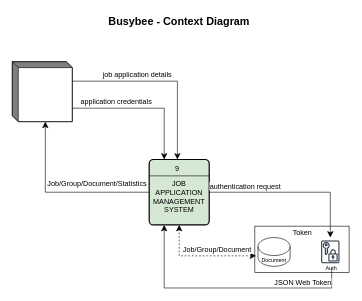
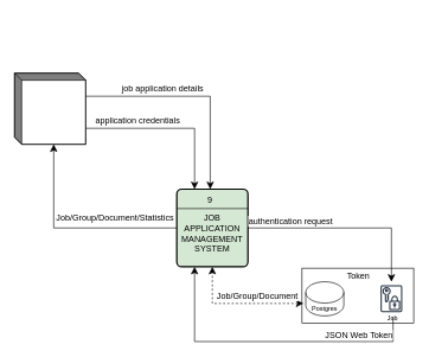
- <mxCell id="24" value="&lt;b&gt;&lt;font style=&quot;font-size: 18px;&quot;&gt;Busybee -&amp;nbsp;&lt;/font&gt;&lt;/b&gt;&lt;b style=&quot;background-color: transparent; color: light-dark(rgb(0, 0, 0), rgb(255, 255, 255));&quot;&gt;&lt;font style=&quot;font-size: 18px;&quot;&gt;Context Diagram&lt;/font&gt;&lt;/b&gt;" style="text;html=1;align=center;verticalAlign=middle;whiteSpace=wrap;rounded=0;" parent="1" vertex="1"><mxGeometry x="31" y="20" width="534" height="30" as="geometry" /></mxCell>
- <mxCell id="10" value="&lt;font style=&quot;font-size: 9px;&quot;&gt;Document&lt;/font&gt;" style="text;html=1;align=center;verticalAlign=middle;whiteSpace=wrap;rounded=0;" parent="9" vertex="1"><mxGeometry y="16.5" width="60" height="30" as="geometry" /></mxCell>
+ <mxCell id="10" value="&lt;font style=&quot;font-size: 9px;&quot;&gt;Postgres&lt;/font&gt;" style="text;html=1;align=center;verticalAlign=middle;whiteSpace=wrap;rounded=0;" parent="9" vertex="1"><mxGeometry y="16.5" width="60" height="30" as="geometry" /></mxCell>
- <mxCell id="8" value="&lt;font style=&quot;font-size: 9px;&quot;&gt;Auth&lt;/font&gt;" style="text;html=1;align=center;verticalAlign=middle;whiteSpace=wrap;rounded=0;" parent="6" vertex="1"><mxGeometry y="36.571" width="59" height="27.429" as="geometry" /></mxCell>
+ <mxCell id="8" value="&lt;font style=&quot;font-size: 9px;&quot;&gt;Job&lt;/font&gt;" style="text;html=1;align=center;verticalAlign=middle;whiteSpace=wrap;rounded=0;" parent="6" vertex="1"><mxGeometry y="36.571" width="59" height="27.429" as="geometry" /></mxCell>
